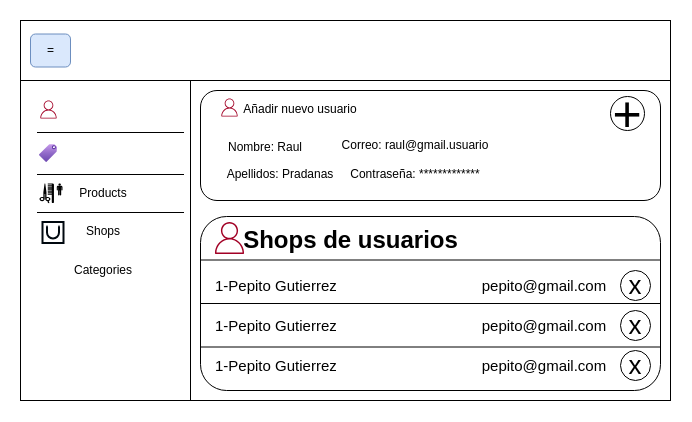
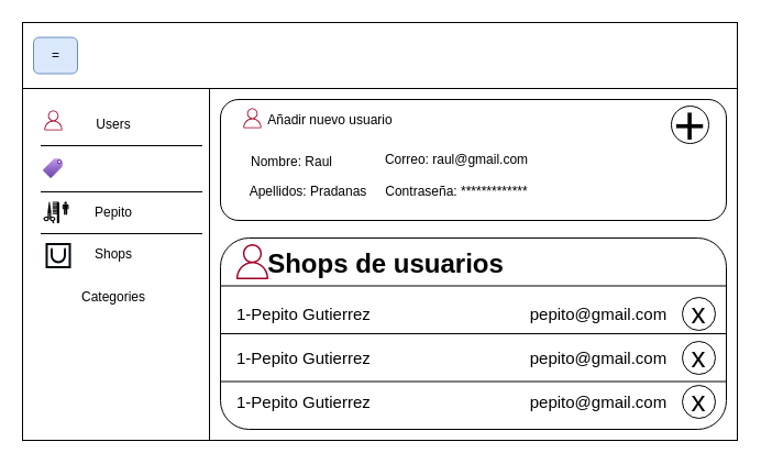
+ <mxCell id="6" value="Users" style="text;html=1;strokeColor=none;fillColor=none;align=center;verticalAlign=middle;whiteSpace=wrap;rounded=0;" vertex="1" parent="1"><mxGeometry x="73" y="98" width="60" height="30" as="geometry" /></mxCell>
- <mxCell id="22" value="Correo: raul@gmail.usuario" style="text;html=1;strokeColor=none;fillColor=none;align=center;verticalAlign=middle;whiteSpace=wrap;rounded=0;labelBackgroundColor=#FFFFFF;fontColor=#000000;" vertex="1" parent="1"><mxGeometry x="300" y="130" width="230" height="30" as="geometry" /></mxCell>
+ <mxCell id="22" value="Correo: raul@gmail.com" style="text;html=1;strokeColor=none;fillColor=none;align=center;verticalAlign=middle;whiteSpace=wrap;rounded=0;labelBackgroundColor=#FFFFFF;fontColor=#000000;" vertex="1" parent="1"><mxGeometry x="300" y="130" width="230" height="30" as="geometry" /></mxCell>
- <mxCell id="12" value="Products" style="text;html=1;strokeColor=none;fillColor=none;align=center;verticalAlign=middle;whiteSpace=wrap;rounded=0;" vertex="1" parent="1"><mxGeometry x="73" y="178" width="60" height="30" as="geometry" /></mxCell>
+ <mxCell id="12" value="Pepito" style="text;html=1;strokeColor=none;fillColor=none;align=center;verticalAlign=middle;whiteSpace=wrap;rounded=0;" vertex="1" parent="1"><mxGeometry x="73" y="178" width="60" height="30" as="geometry" /></mxCell>
